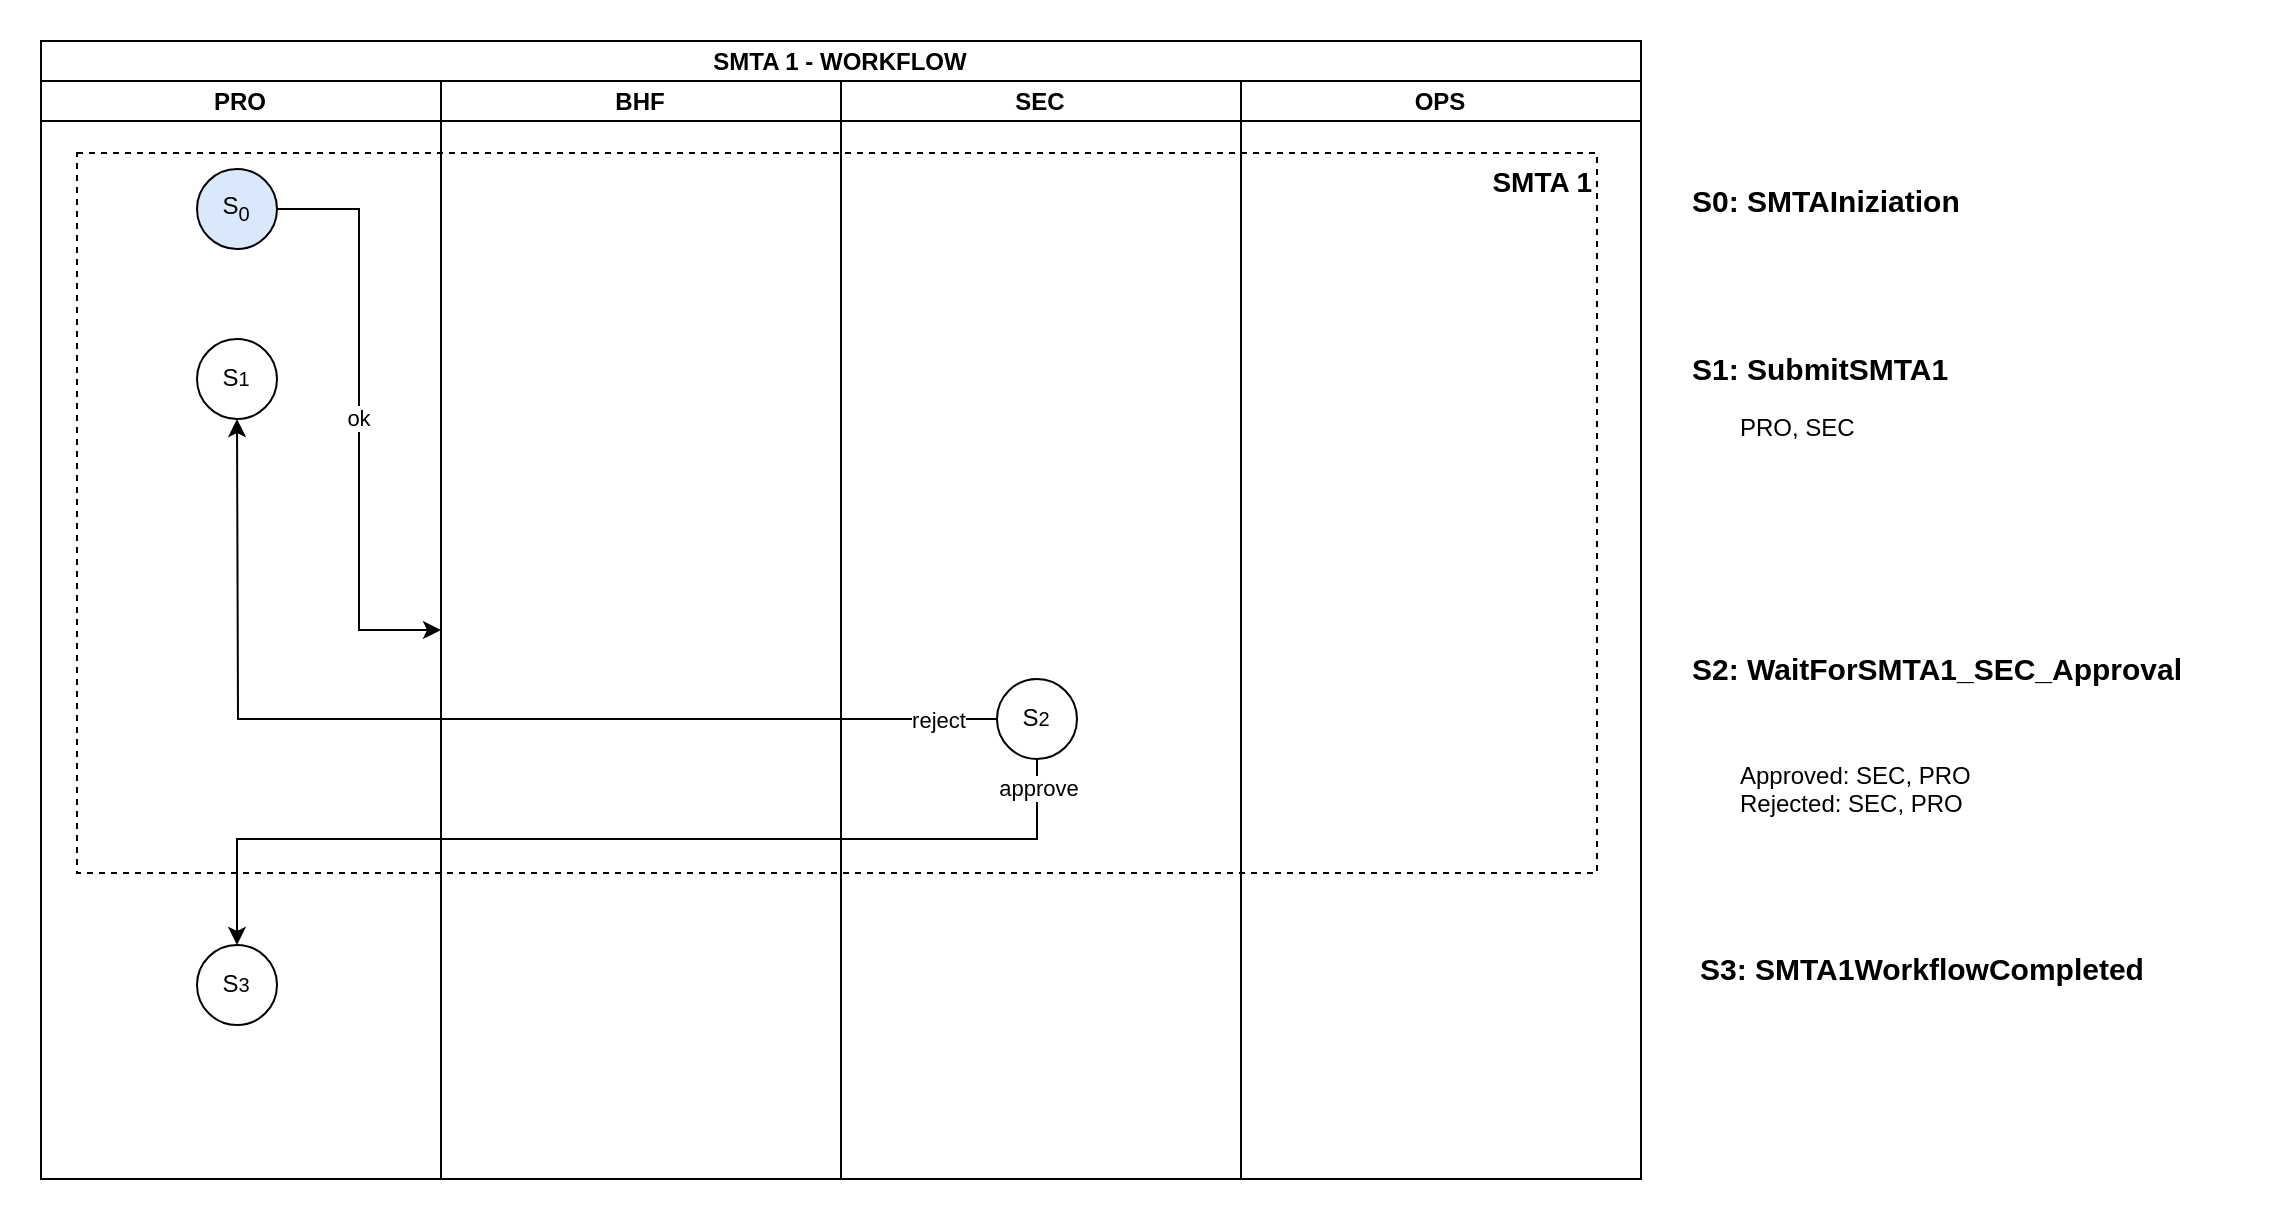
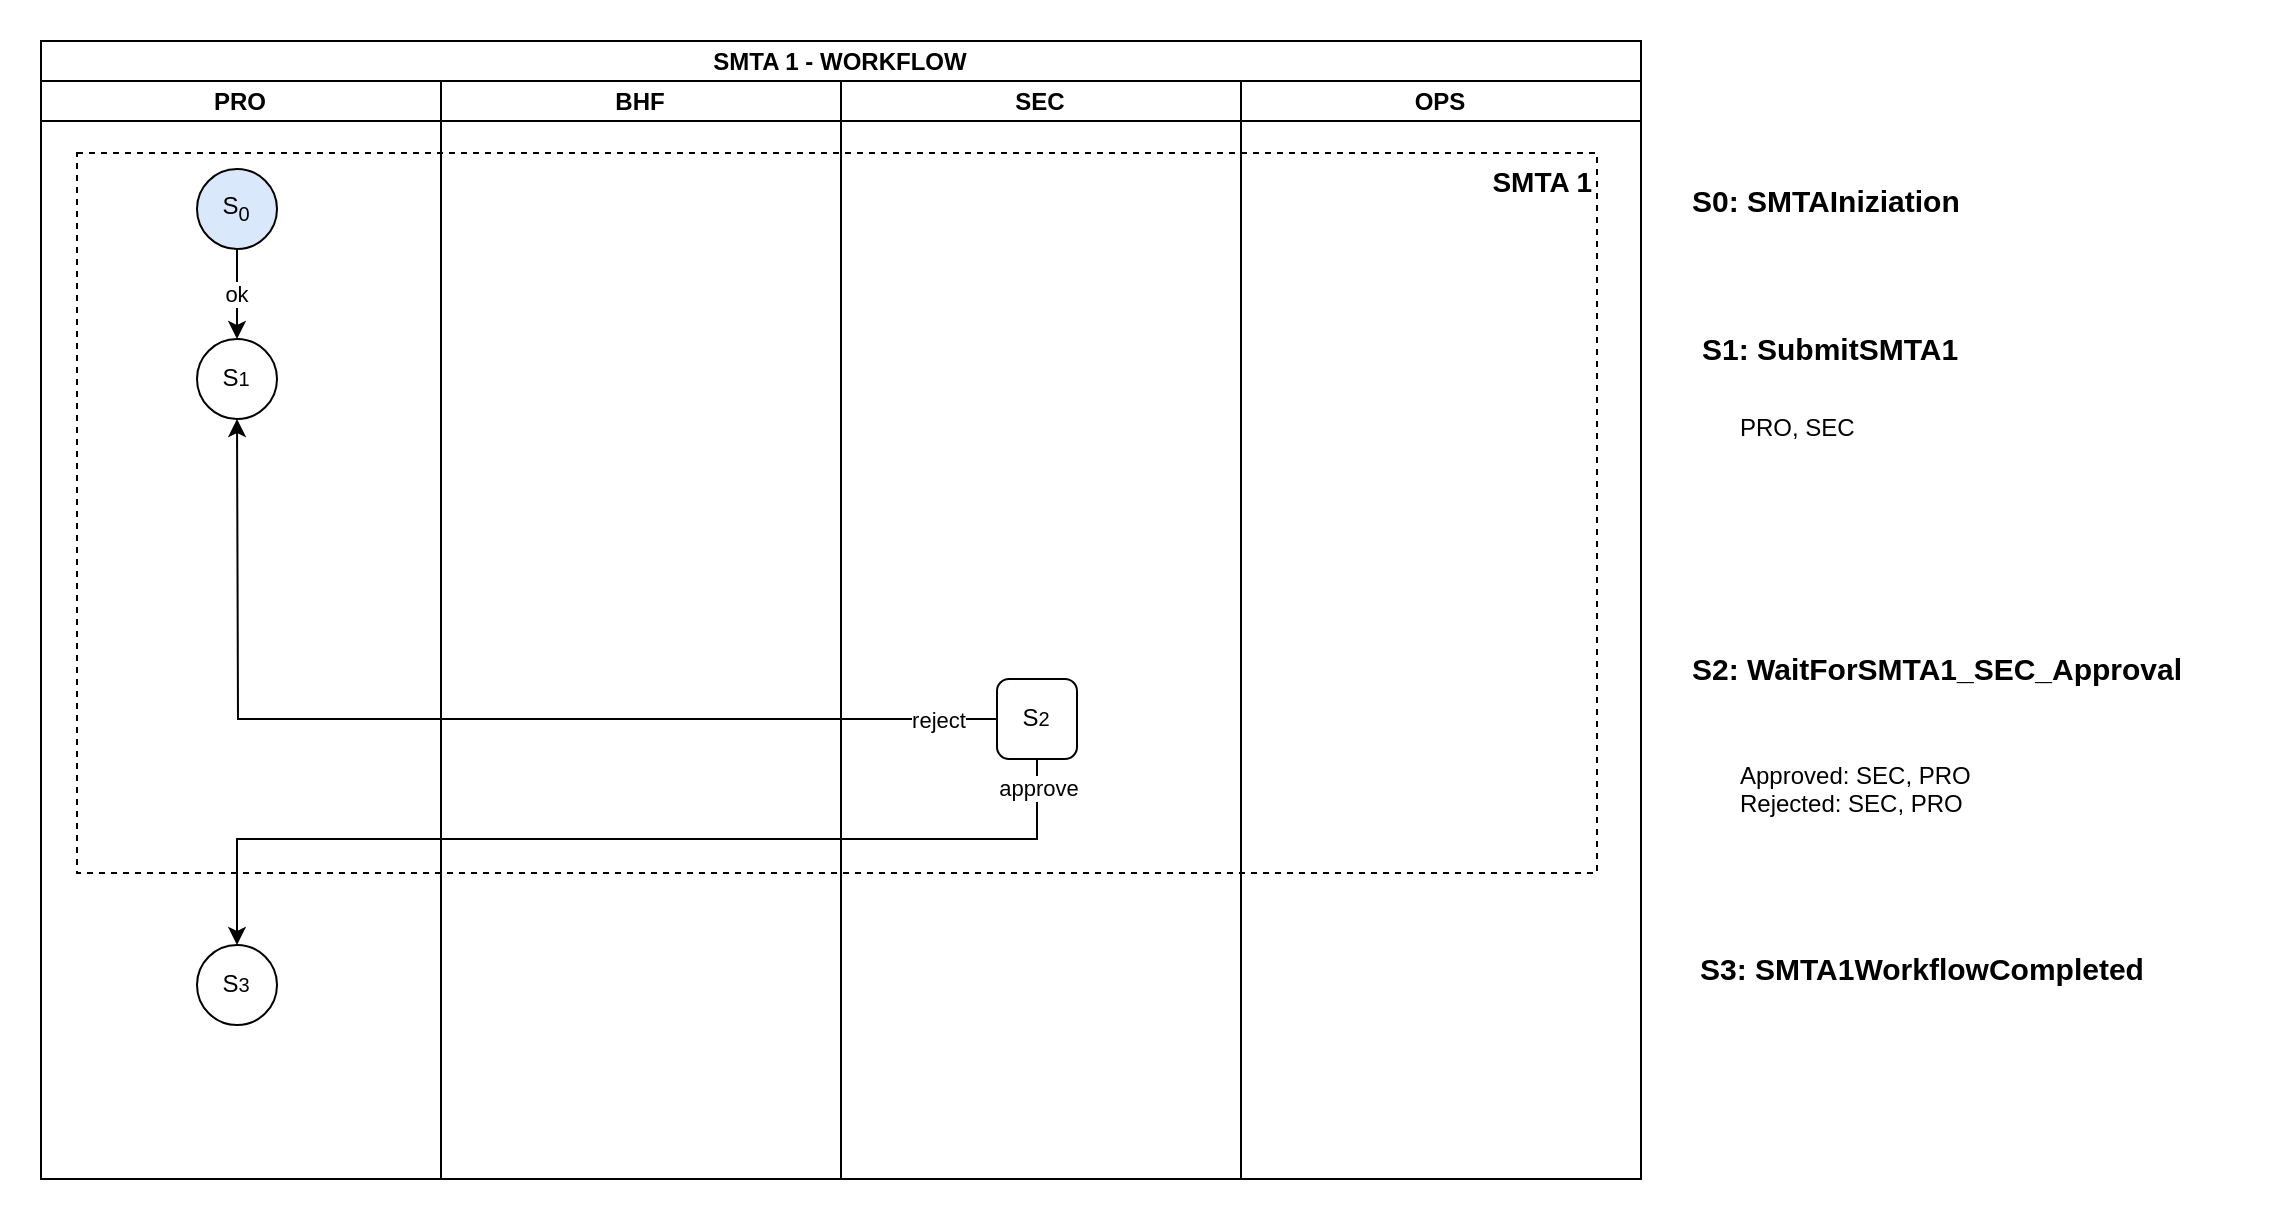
- <mxCell id="2" value="&lt;b&gt;&lt;font style=&quot;font-size: 15px;&quot;&gt;S1: SubmitSMTA1&lt;/font&gt;&lt;/b&gt;" style="text;html=1;strokeColor=none;fillColor=none;align=left;verticalAlign=middle;whiteSpace=wrap;rounded=0;" parent="1" vertex="1"><mxGeometry x="844" y="169" width="270" height="30" as="geometry" /></mxCell>
+ <mxCell id="2" value="&lt;b&gt;&lt;font style=&quot;font-size: 15px;&quot;&gt;S1: SubmitSMTA1&lt;/font&gt;&lt;/b&gt;" style="text;html=1;strokeColor=none;fillColor=none;align=left;verticalAlign=middle;whiteSpace=wrap;rounded=0;" parent="1" vertex="1"><mxGeometry x="849" y="159" width="270" height="30" as="geometry" /></mxCell>
- <mxCell id="8" value="ok" style="edgeStyle=orthogonalEdgeStyle;rounded=0;orthogonalLoop=1;jettySize=auto;html=1;" parent="5" source="6" target="10" edge="1"><mxGeometry relative="1" as="geometry" /></mxCell>
+ <mxCell id="8" value="ok" style="edgeStyle=orthogonalEdgeStyle;rounded=0;orthogonalLoop=1;jettySize=auto;html=1;" parent="5" source="6" target="7" edge="1"><mxGeometry relative="1" as="geometry" /></mxCell>
- <mxCell id="23" value="S&lt;span style=&quot;font-size: 10px;&quot;&gt;2&lt;/span&gt;" style="ellipse;whiteSpace=wrap;html=1;aspect=fixed;" parent="1" vertex="1"><mxGeometry x="498" y="339" width="40" height="40" as="geometry" /></mxCell>
+ <mxCell id="23" value="S&lt;span style=&quot;font-size: 10px;&quot;&gt;2&lt;/span&gt;" style="whiteSpace=wrap;html=1;aspect=fixed;rounded=1;" parent="1" vertex="1"><mxGeometry x="498" y="339" width="40" height="40" as="geometry" /></mxCell>
